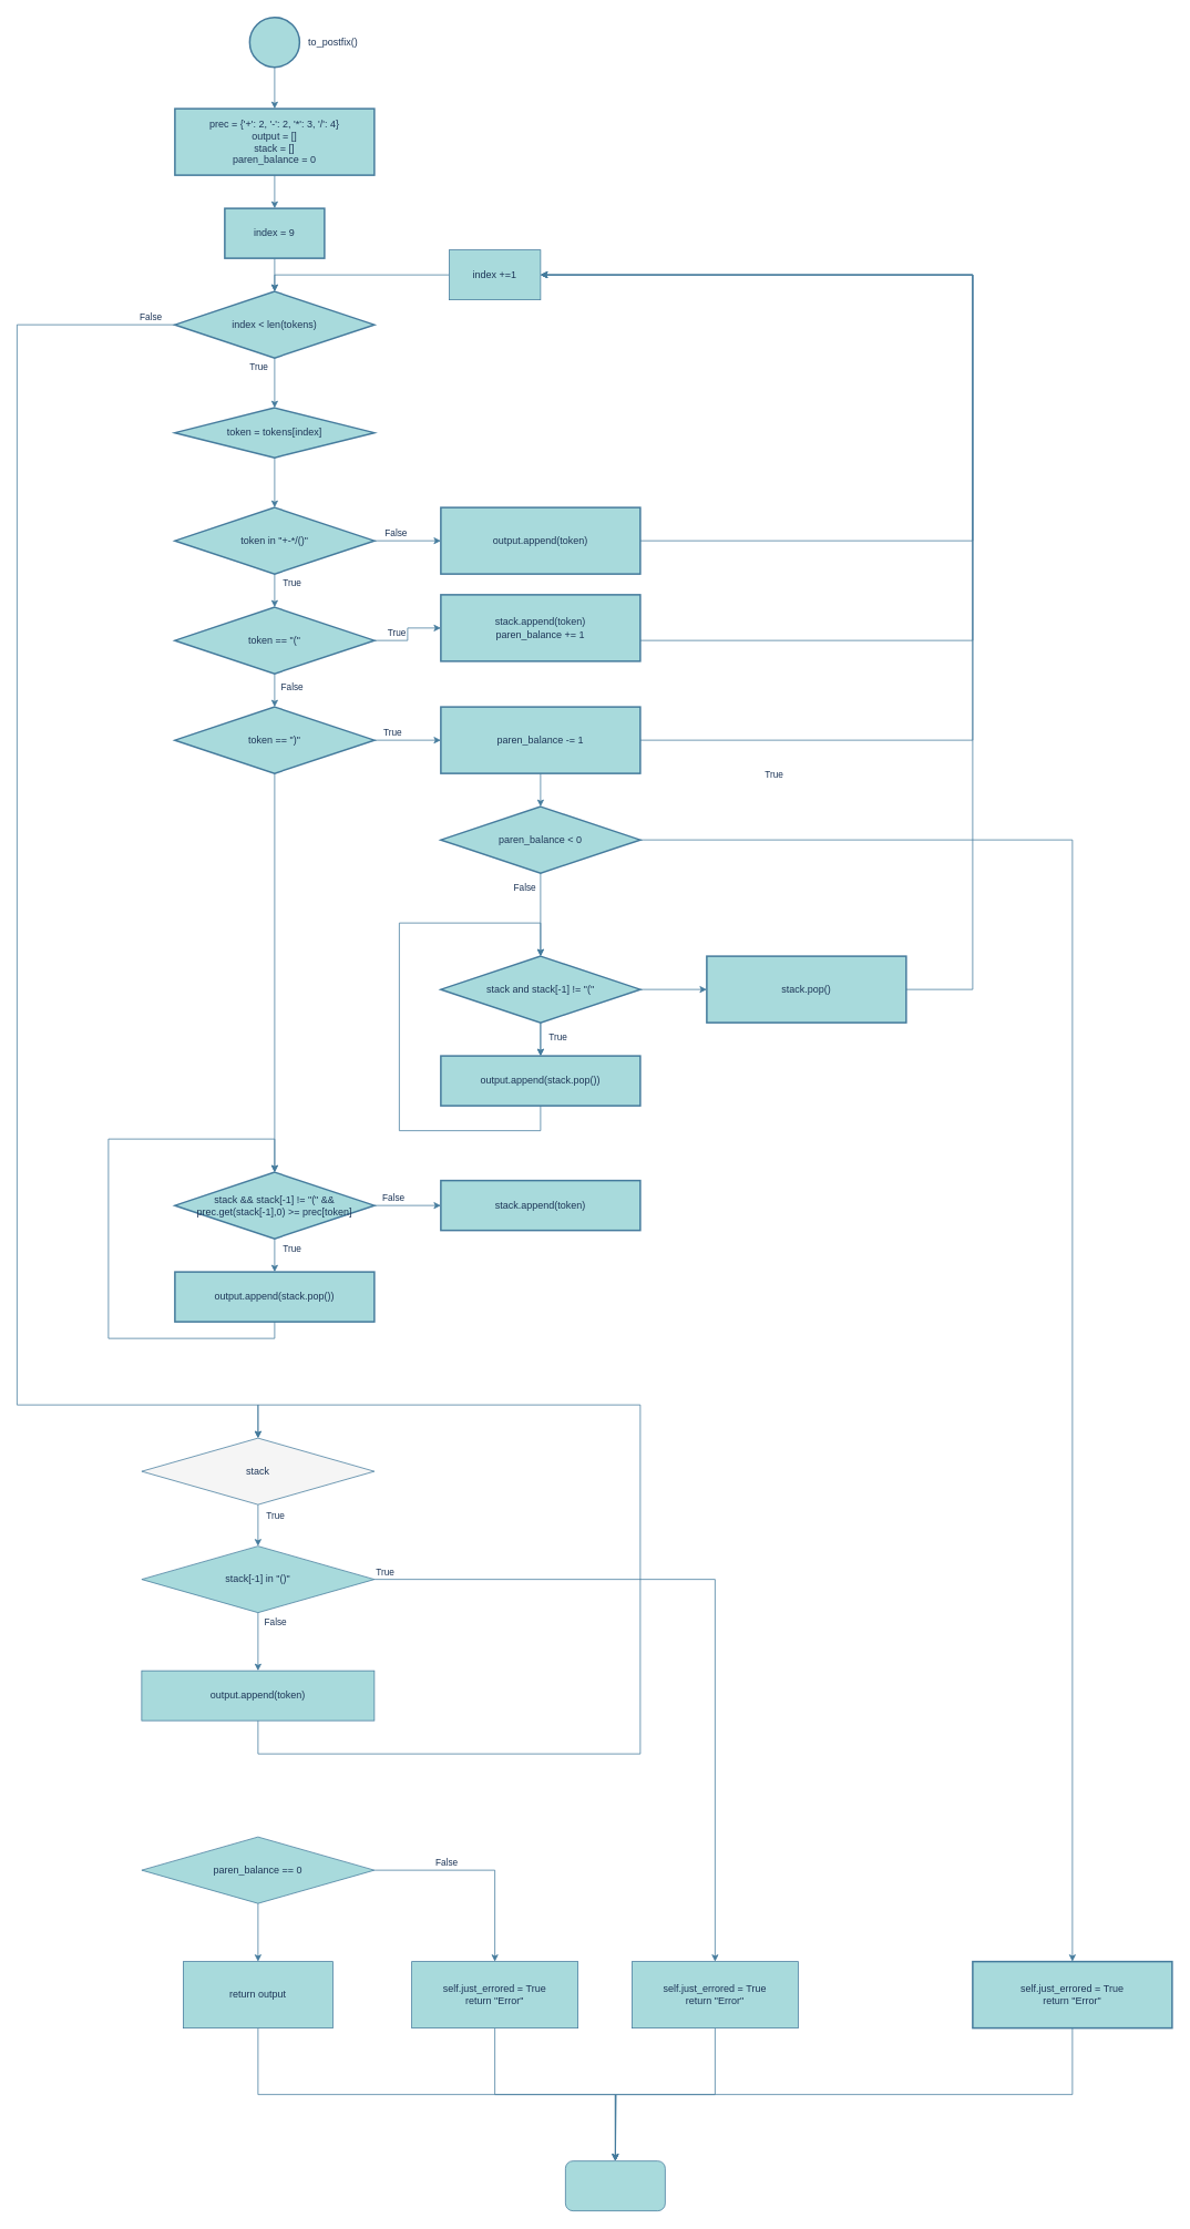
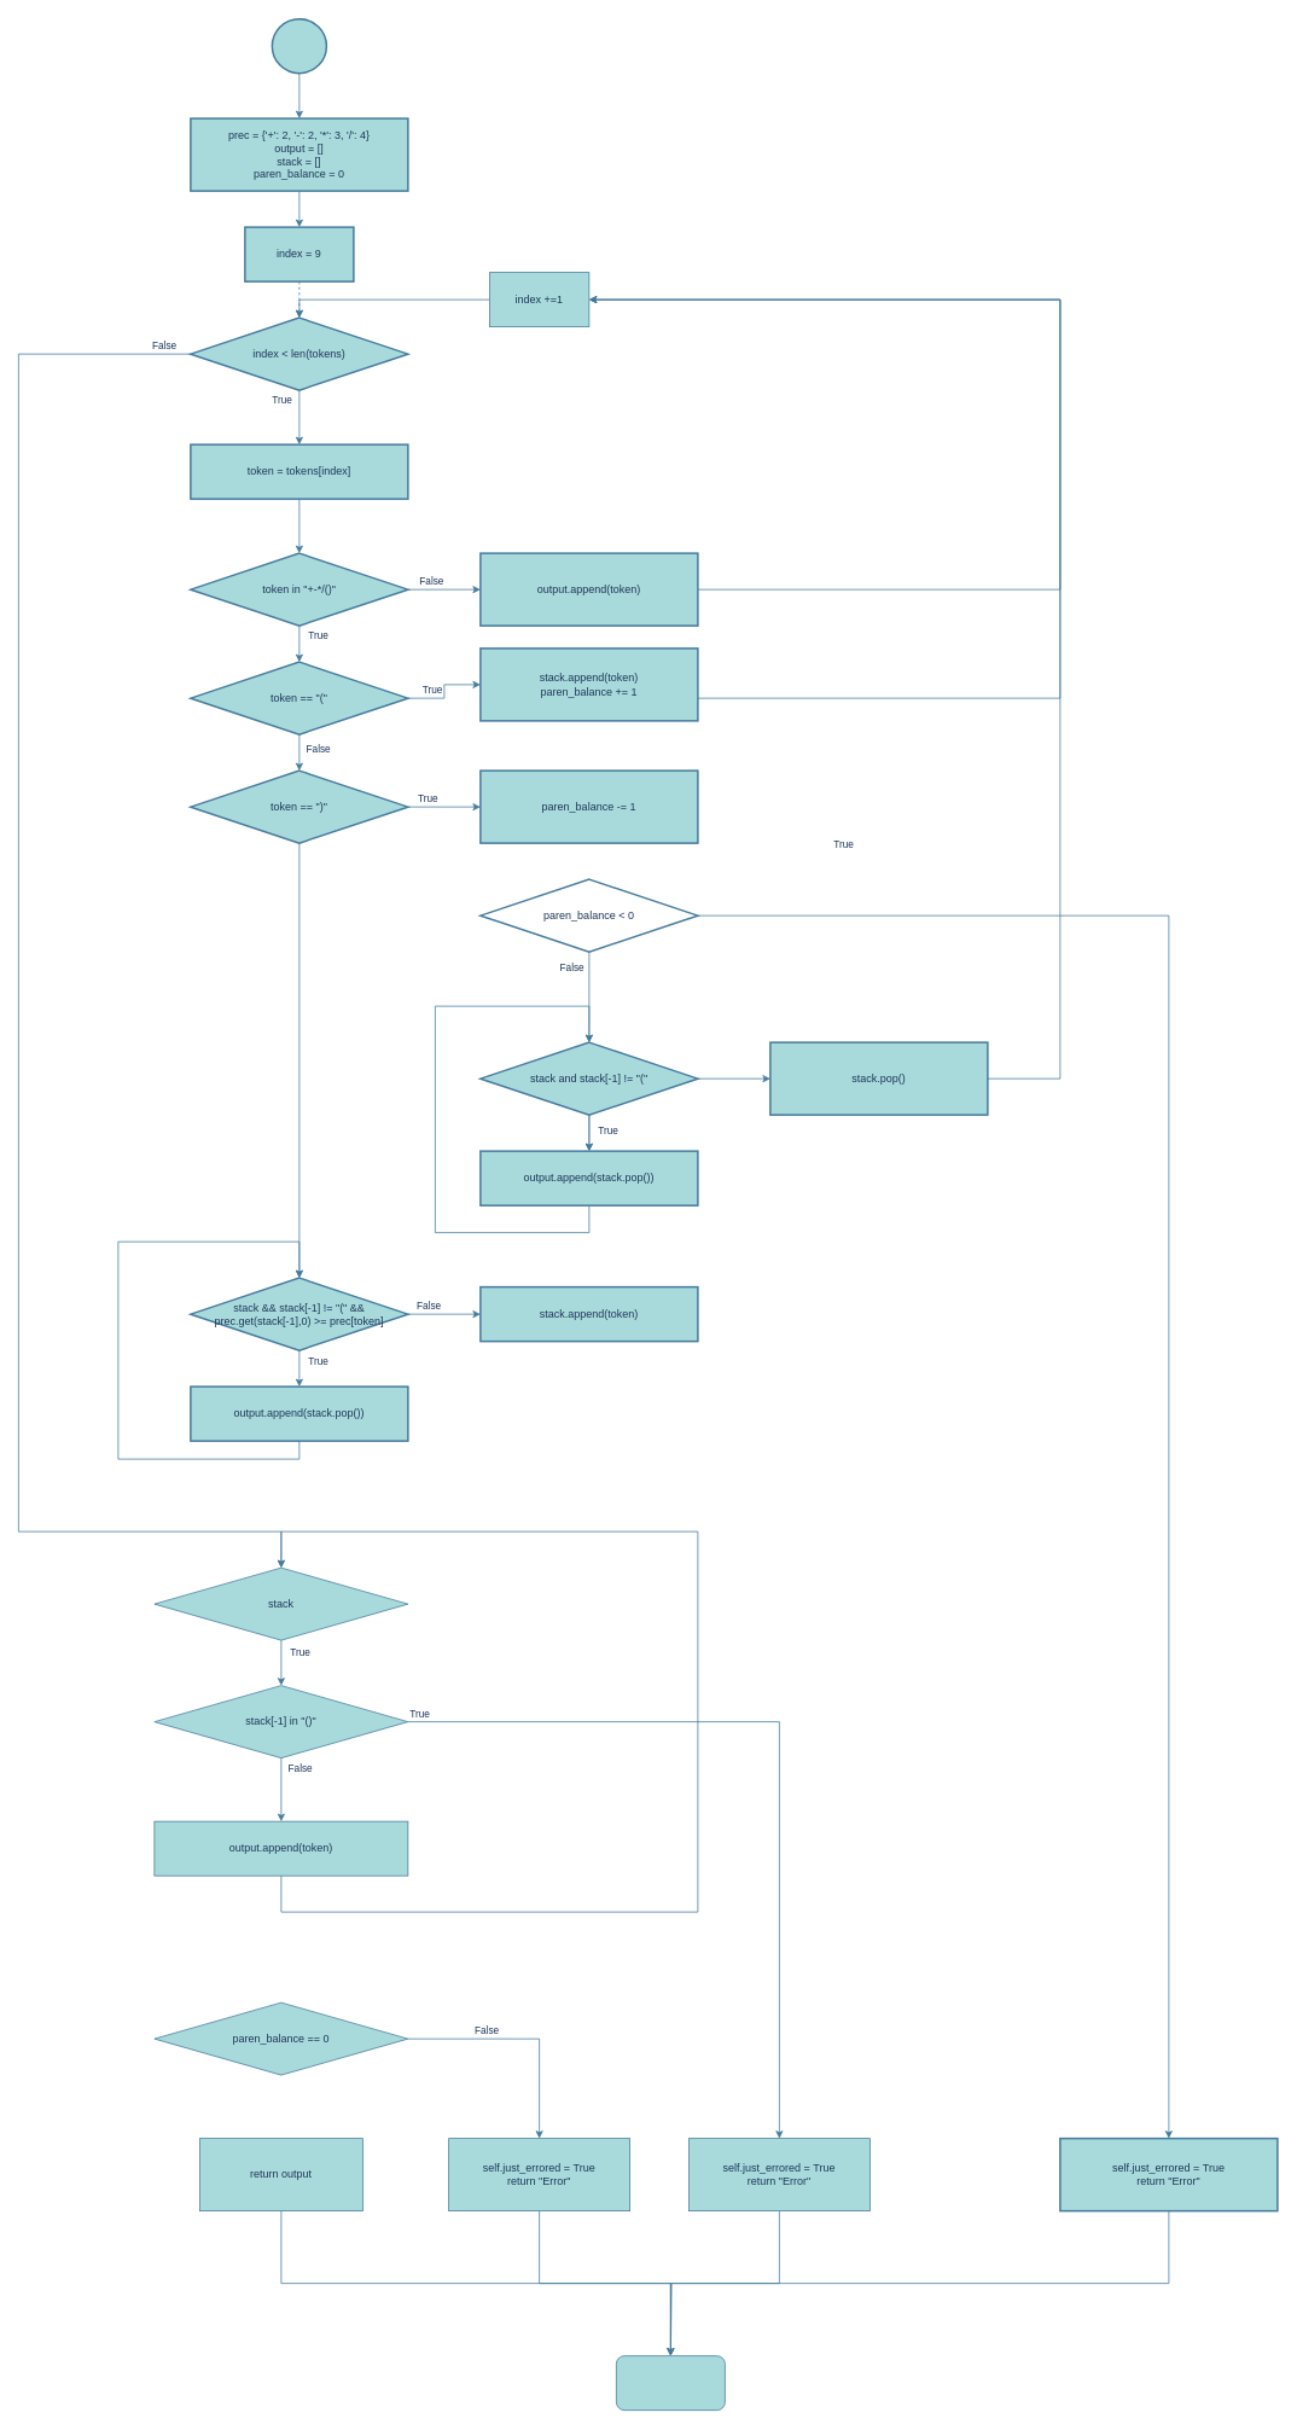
- <mxCell id="4" value="to_postfix()" style="text;html=1;align=center;verticalAlign=middle;resizable=0;points=[];autosize=1;strokeColor=none;fillColor=none;fontColor=#1D3557;" vertex="1" parent="1"><mxGeometry x="360" y="35" width="80" height="30" as="geometry" /></mxCell>
- <mxCell id="7" value="" style="edgeStyle=orthogonalEdgeStyle;rounded=0;orthogonalLoop=1;jettySize=auto;html=1;strokeColor=#457B9D;fontColor=#1D3557;fillColor=#A8DADC;" edge="1" parent="1" source="8" target="13"><mxGeometry relative="1" as="geometry" /></mxCell>
+ <mxCell id="7" value="" style="edgeStyle=orthogonalEdgeStyle;rounded=0;orthogonalLoop=1;jettySize=auto;html=1;strokeColor=#457B9D;fontColor=#1D3557;fillColor=#A8DADC;dashed=1;" edge="1" parent="1" source="8" target="13"><mxGeometry relative="1" as="geometry" /></mxCell>
- <mxCell id="15" value="token = tokens[index]" style="rhombus;whiteSpace=wrap;html=1;fillColor=#A8DADC;strokeColor=#457B9D;fontColor=#1D3557;strokeWidth=2;" vertex="1" parent="1"><mxGeometry x="210" y="490" width="240" height="60" as="geometry" /></mxCell>
+ <mxCell id="15" value="token = tokens[index]" style="whiteSpace=wrap;html=1;fillColor=#A8DADC;strokeColor=#457B9D;fontColor=#1D3557;strokeWidth=2;" vertex="1" parent="1"><mxGeometry x="210" y="490" width="240" height="60" as="geometry" /></mxCell>
- <mxCell id="35" style="edgeStyle=orthogonalEdgeStyle;rounded=0;orthogonalLoop=1;jettySize=auto;html=1;entryX=1;entryY=0.5;entryDx=0;entryDy=0;strokeColor=#457B9D;fontColor=#1D3557;fillColor=#A8DADC;" edge="1" parent="1" source="36" target="82"><mxGeometry relative="1" as="geometry"><Array as="points"><mxPoint x="1170" y="890" /><mxPoint x="1170" y="330" /></Array></mxGeometry></mxCell>
- <mxCell id="34" value="" style="edgeStyle=orthogonalEdgeStyle;rounded=0;orthogonalLoop=1;jettySize=auto;html=1;strokeColor=#457B9D;fontColor=#1D3557;fillColor=#A8DADC;" edge="1" parent="1" source="36" target="41"><mxGeometry relative="1" as="geometry" /></mxCell>
- <mxCell id="41" value="paren_balance &amp;lt; 0" style="rhombus;whiteSpace=wrap;html=1;fillColor=#A8DADC;strokeColor=#457B9D;fontColor=#1D3557;strokeWidth=2;" vertex="1" parent="1"><mxGeometry x="530" y="970" width="240" height="80" as="geometry" /></mxCell>
+ <mxCell id="41" value="paren_balance &amp;lt; 0" style="rhombus;whiteSpace=wrap;html=1;fillColor=#ffffff;strokeColor=#457B9D;fontColor=#1D3557;strokeWidth=2;" vertex="1" parent="1"><mxGeometry x="530" y="970" width="240" height="80" as="geometry" /></mxCell>
- <mxCell id="63" value="stack" style="rhombus;whiteSpace=wrap;html=1;strokeColor=#457B9D;fontColor=#1D3557;fillColor=#f5f5f5;" vertex="1" parent="1"><mxGeometry x="170" y="1730" width="280" height="80" as="geometry" /></mxCell>
+ <mxCell id="63" value="stack" style="rhombus;whiteSpace=wrap;html=1;strokeColor=#457B9D;fontColor=#1D3557;fillColor=#A8DADC;" vertex="1" parent="1"><mxGeometry x="170" y="1730" width="280" height="80" as="geometry" /></mxCell>
- <mxCell id="75" value="" style="edgeStyle=orthogonalEdgeStyle;rounded=0;orthogonalLoop=1;jettySize=auto;html=1;strokeColor=#457B9D;fontColor=#1D3557;fillColor=#A8DADC;" edge="1" parent="1" source="76" target="80"><mxGeometry relative="1" as="geometry" /></mxCell>
